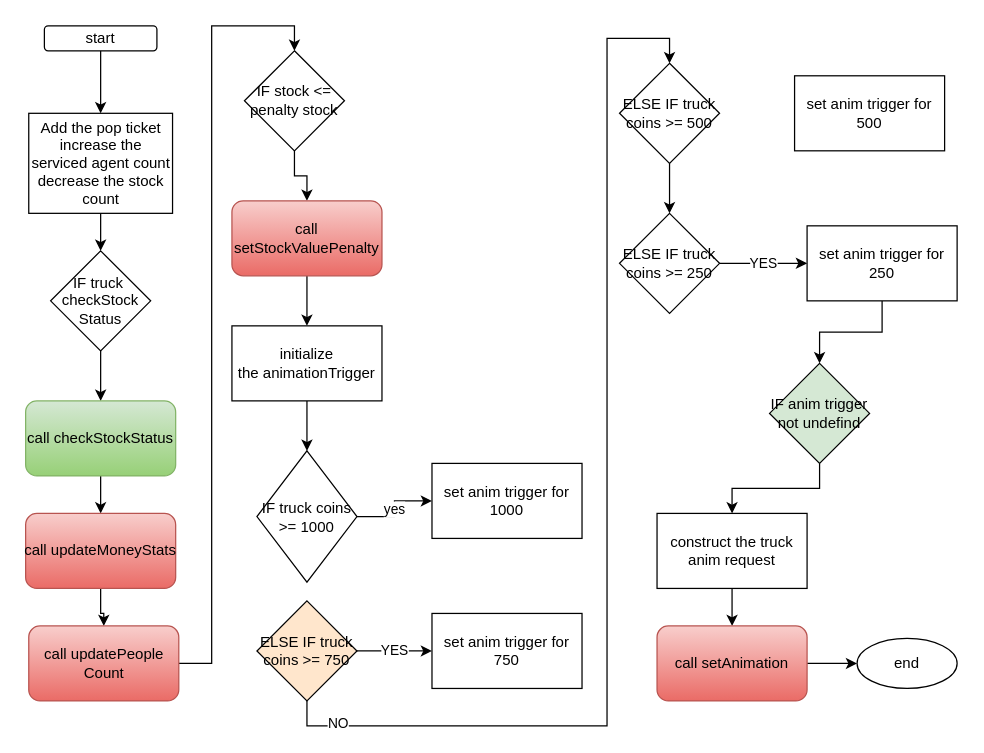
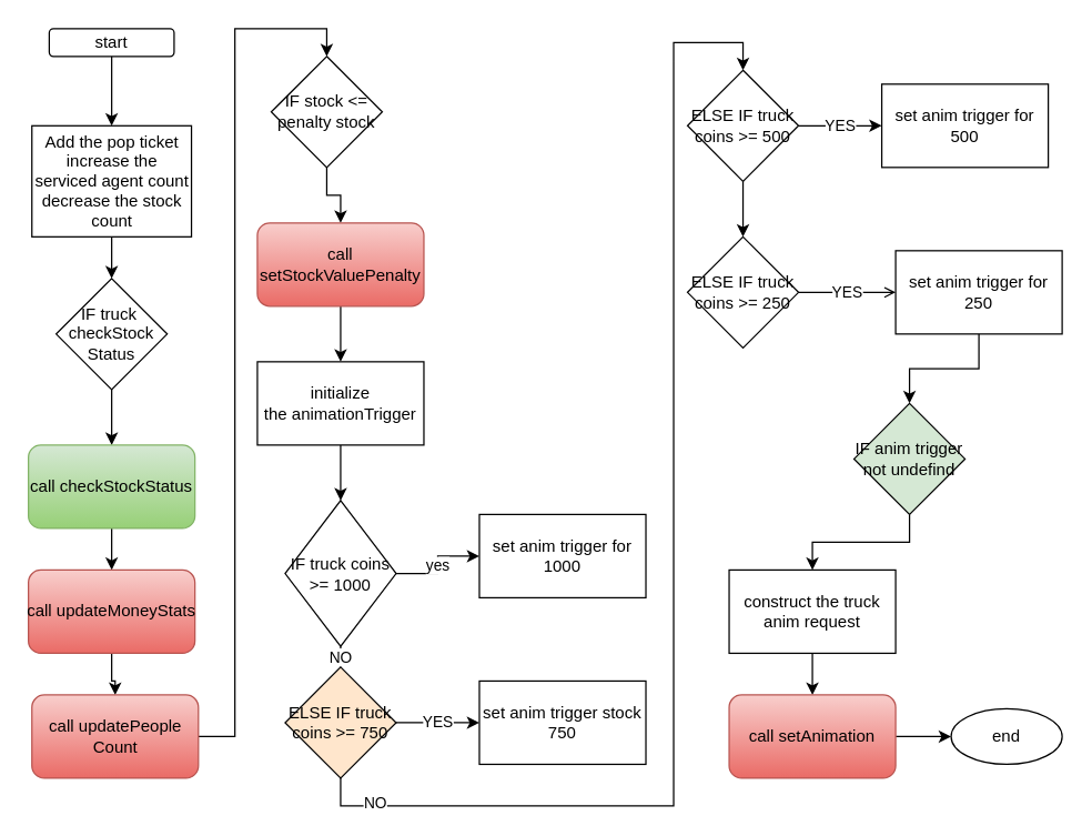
+ <mxCell id="29" value="YES" style="edgeStyle=orthogonalEdgeStyle;rounded=0;orthogonalLoop=1;jettySize=auto;html=1;" edge="1" parent="1" source="31" target="32"><mxGeometry relative="1" as="geometry" /></mxCell>
- <mxCell id="33" value="YES" style="edgeStyle=orthogonalEdgeStyle;rounded=0;orthogonalLoop=1;jettySize=auto;html=1;" edge="1" parent="1" source="34" target="36"><mxGeometry relative="1" as="geometry" /></mxCell>
+ <mxCell id="33" value="YES" style="edgeStyle=orthogonalEdgeStyle;rounded=0;orthogonalLoop=1;jettySize=auto;html=1;endArrow=open;" edge="1" parent="1" source="34" target="36"><mxGeometry relative="1" as="geometry" /></mxCell>
+ <mxCell id="21" value="NO" style="edgeStyle=orthogonalEdgeStyle;rounded=0;orthogonalLoop=1;jettySize=auto;html=1;" edge="1" parent="1" source="22" target="27"><mxGeometry relative="1" as="geometry"><Array as="points"><mxPoint x="245" y="460" /><mxPoint x="245" y="460" /></Array></mxGeometry></mxCell>
- <mxCell id="28" value="set anim trigger for 750" style="whiteSpace=wrap;html=1;rounded=0;" vertex="1" parent="1"><mxGeometry x="345" y="490" width="120" height="60" as="geometry" /></mxCell>
+ <mxCell id="28" value="set anim trigger stock 750" style="whiteSpace=wrap;html=1;rounded=0;" vertex="1" parent="1"><mxGeometry x="345" y="490" width="120" height="60" as="geometry" /></mxCell>
